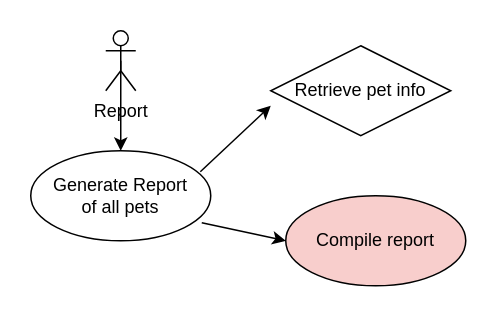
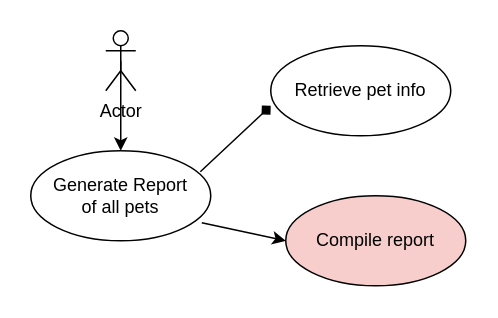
- <mxCell id="6" value="Retrieve pet info" style="rhombus;whiteSpace=wrap;html=1;" vertex="1" parent="1"><mxGeometry x="180" y="30" width="120" height="60" as="geometry" /></mxCell>
+ <mxCell id="6" value="Retrieve pet info" style="ellipse;whiteSpace=wrap;html=1;" vertex="1" parent="1"><mxGeometry x="180" y="30" width="120" height="60" as="geometry" /></mxCell>
- <mxCell id="3" value="Report" style="shape=umlActor;verticalLabelPosition=bottom;verticalAlign=top;html=1;" vertex="1" parent="1"><mxGeometry x="70" y="20" width="20" height="40" as="geometry" /></mxCell>
+ <mxCell id="3" value="Actor" style="shape=umlActor;verticalLabelPosition=bottom;verticalAlign=top;html=1;" vertex="1" parent="1"><mxGeometry x="70" y="20" width="20" height="40" as="geometry" /></mxCell>
- <mxCell id="8" value="" style="endArrow=classic;html=1;rounded=0;exitX=0.942;exitY=0.233;exitDx=0;exitDy=0;exitPerimeter=0;entryX=0;entryY=0.667;entryDx=0;entryDy=0;entryPerimeter=0;" edge="1" parent="1" source="4" target="6"><mxGeometry width="50" height="50" relative="1" as="geometry"><mxPoint x="60" y="80" as="sourcePoint" /><mxPoint x="110" y="30" as="targetPoint" /></mxGeometry></mxCell>
+ <mxCell id="8" value="" style="endArrow=diamond;html=1;rounded=0;exitX=0.942;exitY=0.233;exitDx=0;exitDy=0;exitPerimeter=0;entryX=0;entryY=0.667;entryDx=0;entryDy=0;entryPerimeter=0;" edge="1" parent="1" source="4" target="6"><mxGeometry width="50" height="50" relative="1" as="geometry"><mxPoint x="60" y="80" as="sourcePoint" /><mxPoint x="110" y="30" as="targetPoint" /></mxGeometry></mxCell>
